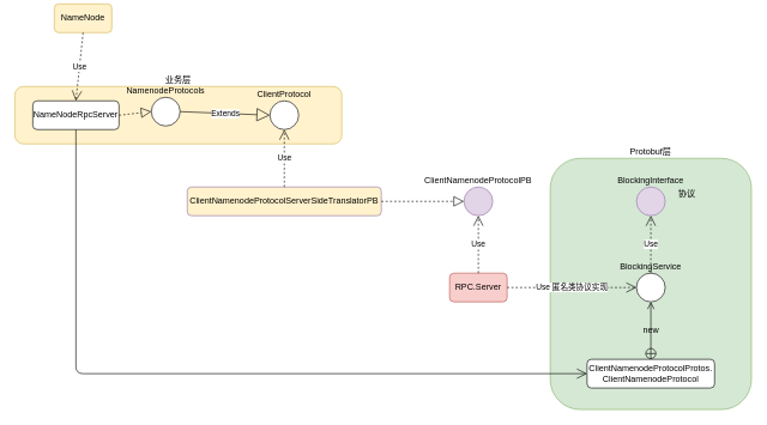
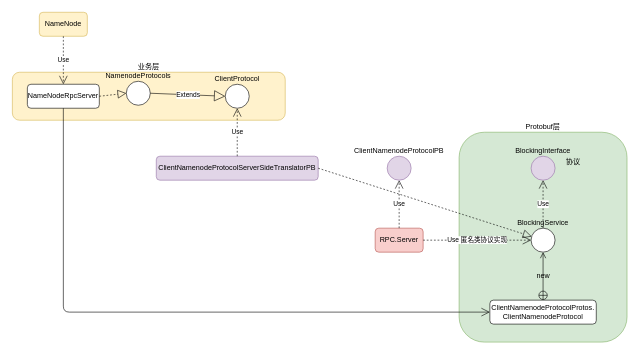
- <mxCell id="4" value="NameNode" style="rounded=1;whiteSpace=wrap;html=1;fillColor=#fff2cc;strokeColor=#d6b656;" parent="1" vertex="1"><mxGeometry x="75" y="5" width="80" height="40" as="geometry" /></mxCell>
+ <mxCell id="4" value="NameNode" style="rounded=1;whiteSpace=wrap;html=1;fillColor=#fff2cc;strokeColor=#d6b656;" parent="1" vertex="1"><mxGeometry x="65" y="20" width="80" height="40" as="geometry" /></mxCell>
- <mxCell id="10" value="ClientNamenodeProtocolServerSideTranslatorPB" style="rounded=1;whiteSpace=wrap;html=1;fillColor=#fff2cc;strokeColor=#9673a6;" parent="1" vertex="1"><mxGeometry x="260" y="260" width="270" height="40" as="geometry" /></mxCell>
+ <mxCell id="10" value="ClientNamenodeProtocolServerSideTranslatorPB" style="rounded=1;whiteSpace=wrap;html=1;fillColor=#e1d5e7;strokeColor=#9673a6;" parent="1" vertex="1"><mxGeometry x="260" y="260" width="270" height="40" as="geometry" /></mxCell>
- <mxCell id="13" value="" style="endArrow=block;dashed=1;endFill=0;endSize=12;html=1;exitX=1;exitY=0.5;exitDx=0;exitDy=0;" parent="1" source="10" target="12" edge="1"><mxGeometry width="160" relative="1" as="geometry"><mxPoint x="145" y="480" as="sourcePoint" /><mxPoint x="305" y="480" as="targetPoint" /></mxGeometry></mxCell>
+ <mxCell id="13" value="" style="endArrow=block;dashed=1;endFill=0;endSize=12;html=1;exitX=1;exitY=0.5;exitDx=0;exitDy=0;" parent="1" source="10" target="22" edge="1"><mxGeometry width="160" relative="1" as="geometry"><mxPoint x="145" y="480" as="sourcePoint" /><mxPoint x="305" y="480" as="targetPoint" /></mxGeometry></mxCell>
